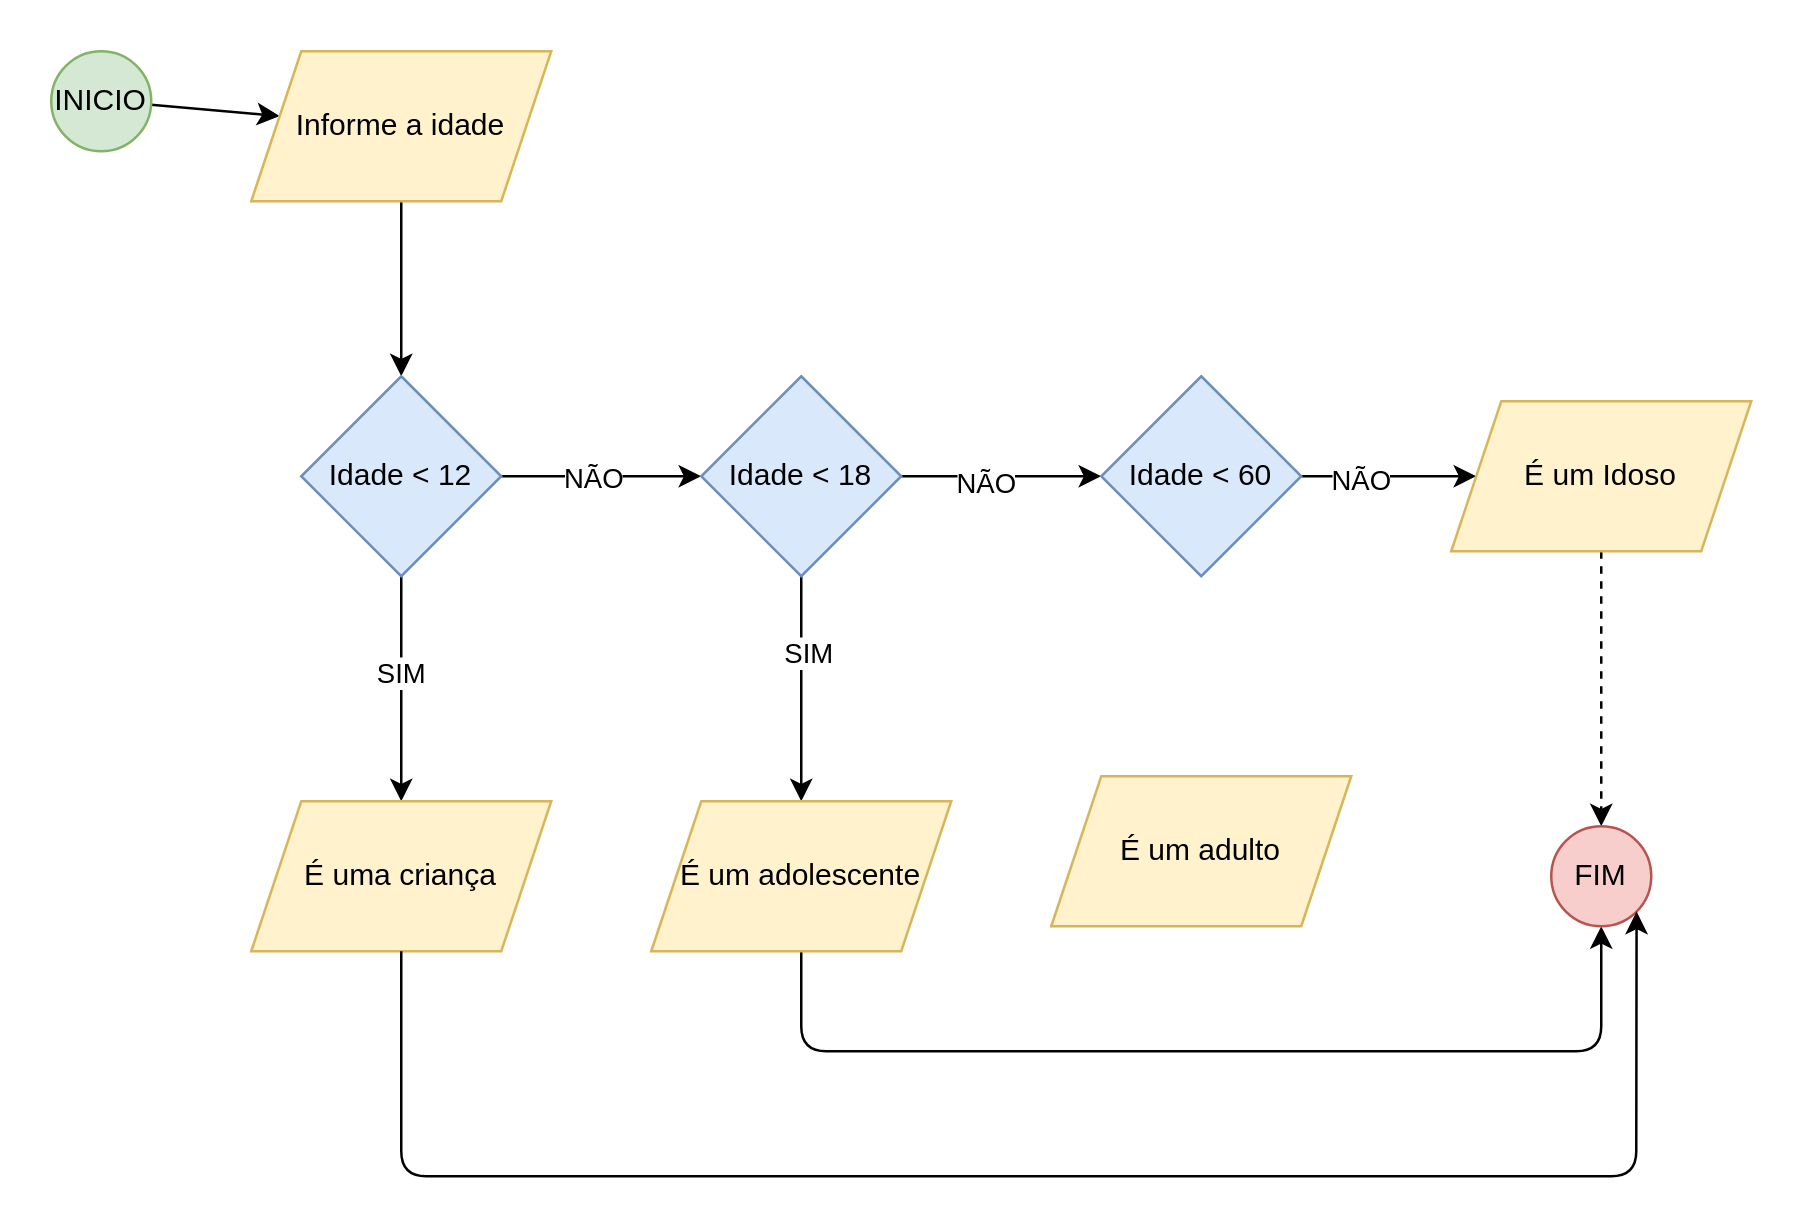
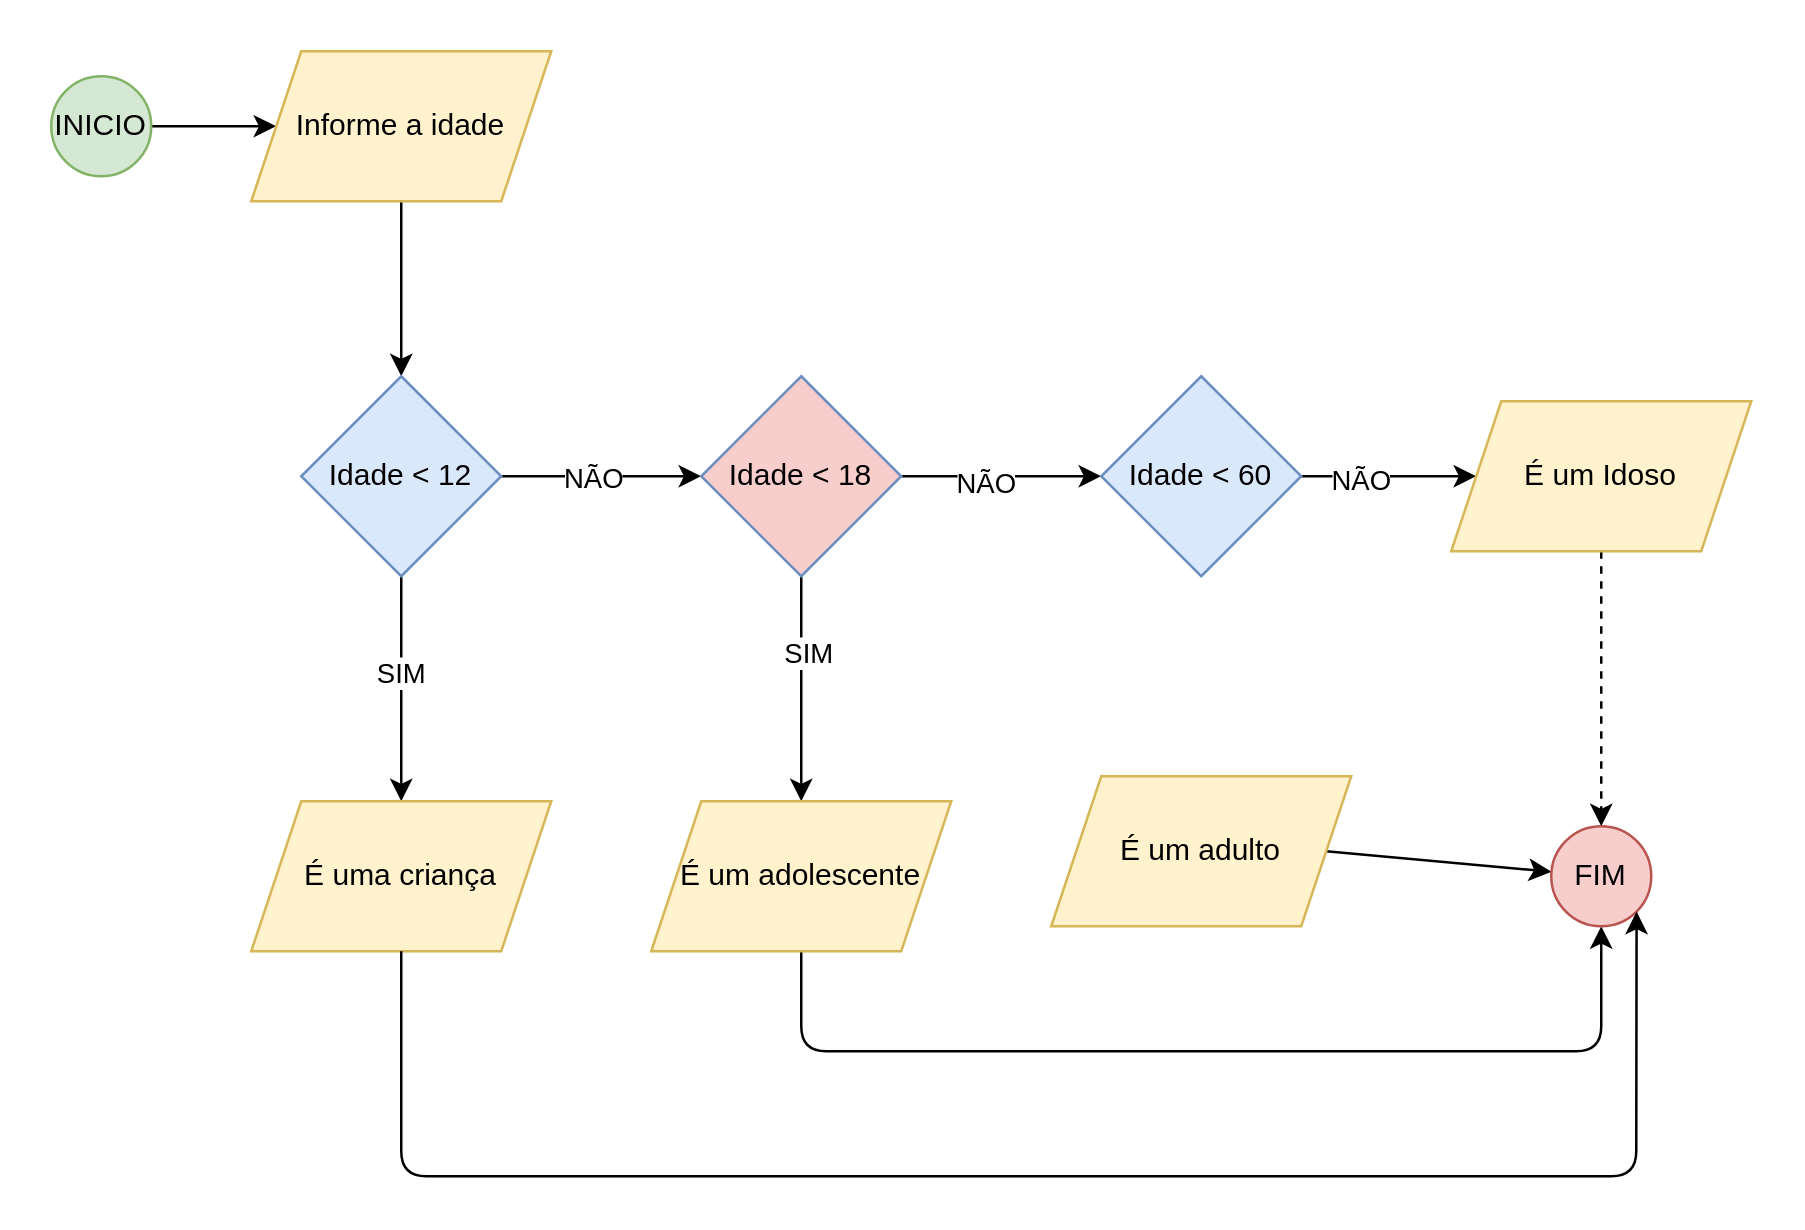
- <mxCell id="3" value="INICIO" style="ellipse;whiteSpace=wrap;html=1;aspect=fixed;fillColor=#d5e8d4;strokeColor=#82b366;" vertex="1" parent="1"><mxGeometry x="20" y="20" width="40" height="40" as="geometry" /></mxCell>
+ <mxCell id="3" value="INICIO" style="ellipse;whiteSpace=wrap;html=1;aspect=fixed;fillColor=#d5e8d4;strokeColor=#82b366;" vertex="1" parent="1"><mxGeometry x="20" y="30" width="40" height="40" as="geometry" /></mxCell>
- <mxCell id="16" value="Idade &amp;lt; 18" style="rhombus;whiteSpace=wrap;html=1;fillColor=#dae8fc;strokeColor=#6c8ebf;" vertex="1" parent="1"><mxGeometry x="280" y="150" width="80" height="80" as="geometry" /></mxCell>
+ <mxCell id="16" value="Idade &amp;lt; 18" style="rhombus;whiteSpace=wrap;html=1;fillColor=#f8cecc;strokeColor=#6c8ebf;" vertex="1" parent="1"><mxGeometry x="280" y="150" width="80" height="80" as="geometry" /></mxCell>
+ <mxCell id="22" style="edgeStyle=none;html=1;exitX=1;exitY=0.5;exitDx=0;exitDy=0;" edge="1" parent="1" source="23" target="26"><mxGeometry relative="1" as="geometry" /></mxCell>
